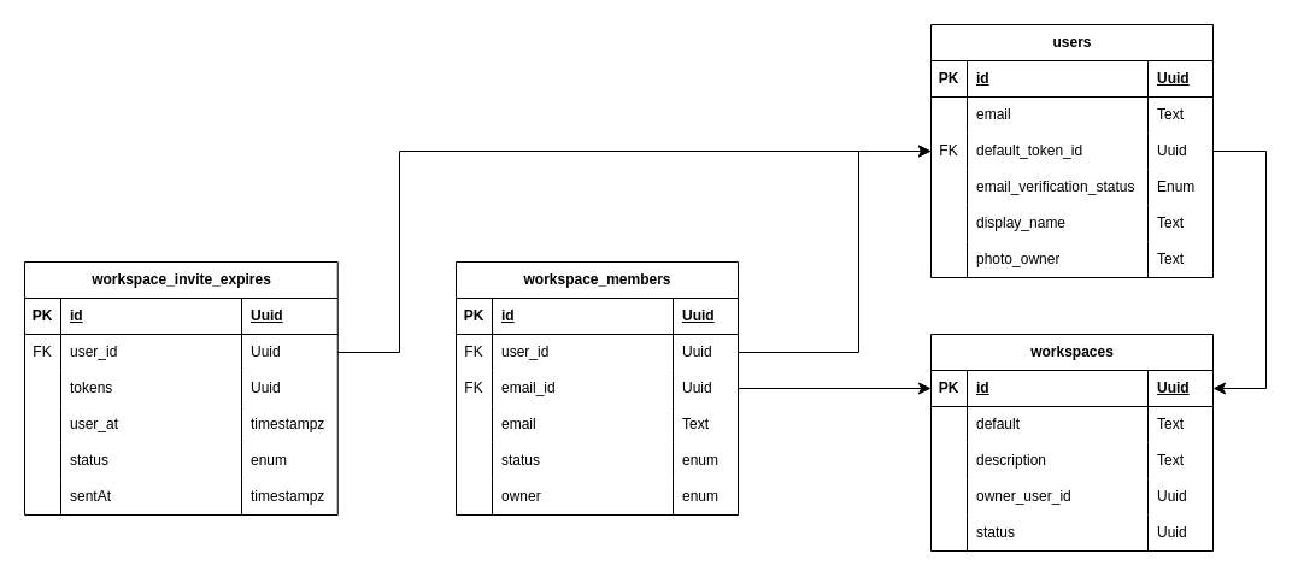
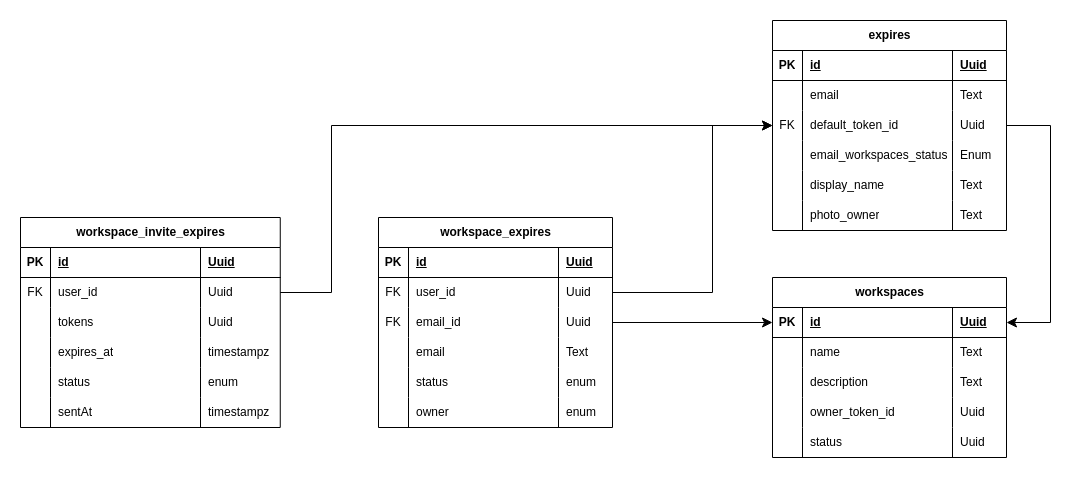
- <mxCell id="48" value="users" style="shape=table;startSize=30;container=1;collapsible=1;childLayout=tableLayout;fixedRows=1;rowLines=0;fontStyle=1;align=center;resizeLast=1;html=1;" parent="1" vertex="1"><mxGeometry x="772" y="20" width="234" height="210" as="geometry" /></mxCell>
+ <mxCell id="48" value="expires" style="shape=table;startSize=30;container=1;collapsible=1;childLayout=tableLayout;fixedRows=1;rowLines=0;fontStyle=1;align=center;resizeLast=1;html=1;" parent="1" vertex="1"><mxGeometry x="772" y="20" width="234" height="210" as="geometry" /></mxCell>
- <mxCell id="63" value="email_verification_status" style="shape=partialRectangle;connectable=0;fillColor=none;top=0;left=0;bottom=0;right=0;align=left;spacingLeft=6;overflow=hidden;whiteSpace=wrap;html=1;" parent="61" vertex="1"><mxGeometry x="30" width="150" height="30" as="geometry"><mxRectangle width="150" height="30" as="alternateBounds" /></mxGeometry></mxCell>
+ <mxCell id="63" value="email_workspaces_status" style="shape=partialRectangle;connectable=0;fillColor=none;top=0;left=0;bottom=0;right=0;align=left;spacingLeft=6;overflow=hidden;whiteSpace=wrap;html=1;" parent="61" vertex="1"><mxGeometry x="30" width="150" height="30" as="geometry"><mxRectangle width="150" height="30" as="alternateBounds" /></mxGeometry></mxCell>
- <mxCell id="2" value="workspace_members" style="shape=table;startSize=30;container=1;collapsible=1;childLayout=tableLayout;fixedRows=1;rowLines=0;fontStyle=1;align=center;resizeLast=1;html=1;" parent="1" vertex="1"><mxGeometry x="378" y="217" width="234" height="210" as="geometry" /></mxCell>
+ <mxCell id="2" value="workspace_expires" style="shape=table;startSize=30;container=1;collapsible=1;childLayout=tableLayout;fixedRows=1;rowLines=0;fontStyle=1;align=center;resizeLast=1;html=1;" parent="1" vertex="1"><mxGeometry x="378" y="217" width="234" height="210" as="geometry" /></mxCell>
- <mxCell id="91" value="user_at" style="shape=partialRectangle;connectable=0;fillColor=none;top=0;left=0;bottom=0;right=0;align=left;spacingLeft=6;overflow=hidden;whiteSpace=wrap;html=1;" vertex="1" parent="89"><mxGeometry x="30" width="150" height="30" as="geometry"><mxRectangle width="150" height="30" as="alternateBounds" /></mxGeometry></mxCell>
+ <mxCell id="91" value="expires_at" style="shape=partialRectangle;connectable=0;fillColor=none;top=0;left=0;bottom=0;right=0;align=left;spacingLeft=6;overflow=hidden;whiteSpace=wrap;html=1;" vertex="1" parent="89"><mxGeometry x="30" width="150" height="30" as="geometry"><mxRectangle width="150" height="30" as="alternateBounds" /></mxGeometry></mxCell>
- <mxCell id="34" value="default" style="shape=partialRectangle;connectable=0;fillColor=none;top=0;left=0;bottom=0;right=0;align=left;spacingLeft=6;overflow=hidden;whiteSpace=wrap;html=1;" parent="32" vertex="1"><mxGeometry x="30" width="150" height="30" as="geometry"><mxRectangle width="150" height="30" as="alternateBounds" /></mxGeometry></mxCell>
+ <mxCell id="34" value="name" style="shape=partialRectangle;connectable=0;fillColor=none;top=0;left=0;bottom=0;right=0;align=left;spacingLeft=6;overflow=hidden;whiteSpace=wrap;html=1;" parent="32" vertex="1"><mxGeometry x="30" width="150" height="30" as="geometry"><mxRectangle width="150" height="30" as="alternateBounds" /></mxGeometry></mxCell>
- <mxCell id="42" value="owner_user_id" style="shape=partialRectangle;connectable=0;fillColor=none;top=0;left=0;bottom=0;right=0;align=left;spacingLeft=6;overflow=hidden;whiteSpace=wrap;html=1;" parent="40" vertex="1"><mxGeometry x="30" width="150" height="30" as="geometry"><mxRectangle width="150" height="30" as="alternateBounds" /></mxGeometry></mxCell>
+ <mxCell id="42" value="owner_token_id" style="shape=partialRectangle;connectable=0;fillColor=none;top=0;left=0;bottom=0;right=0;align=left;spacingLeft=6;overflow=hidden;whiteSpace=wrap;html=1;" parent="40" vertex="1"><mxGeometry x="30" width="150" height="30" as="geometry"><mxRectangle width="150" height="30" as="alternateBounds" /></mxGeometry></mxCell>
